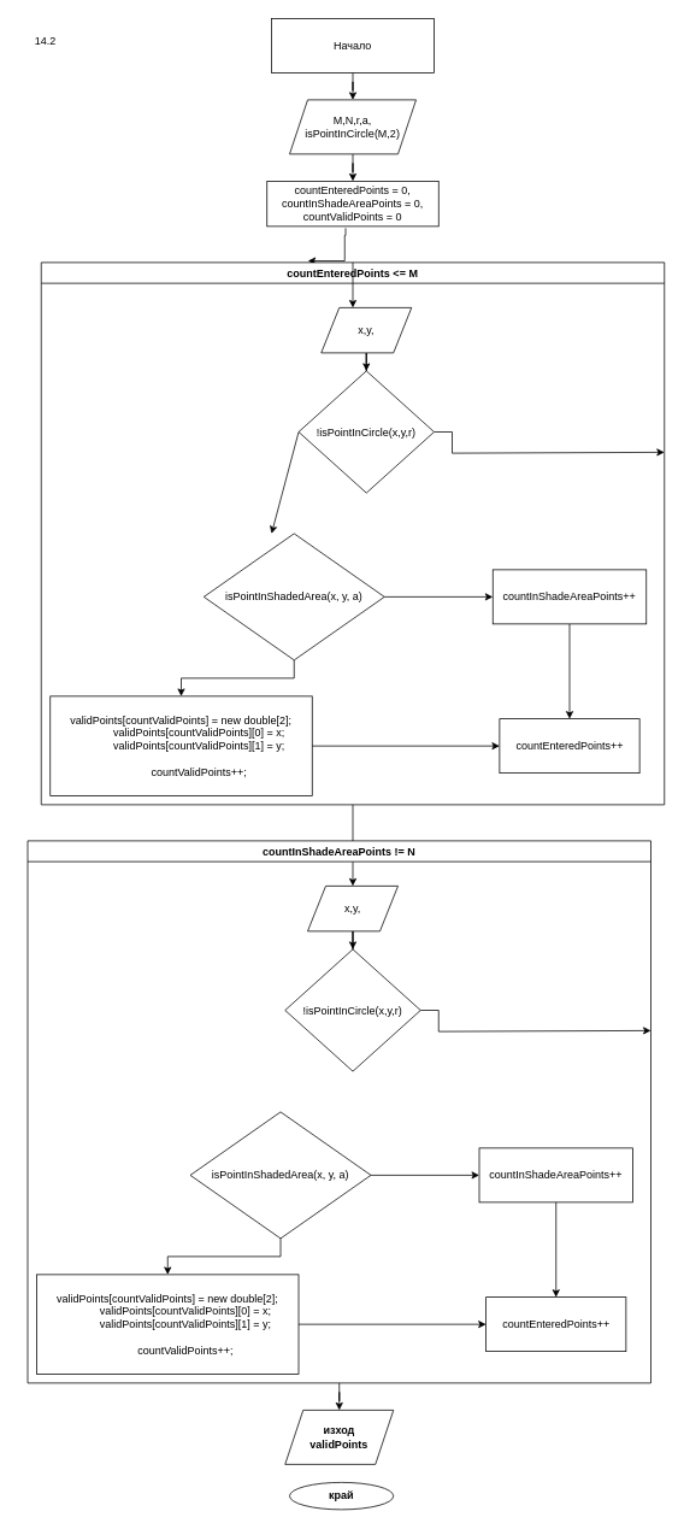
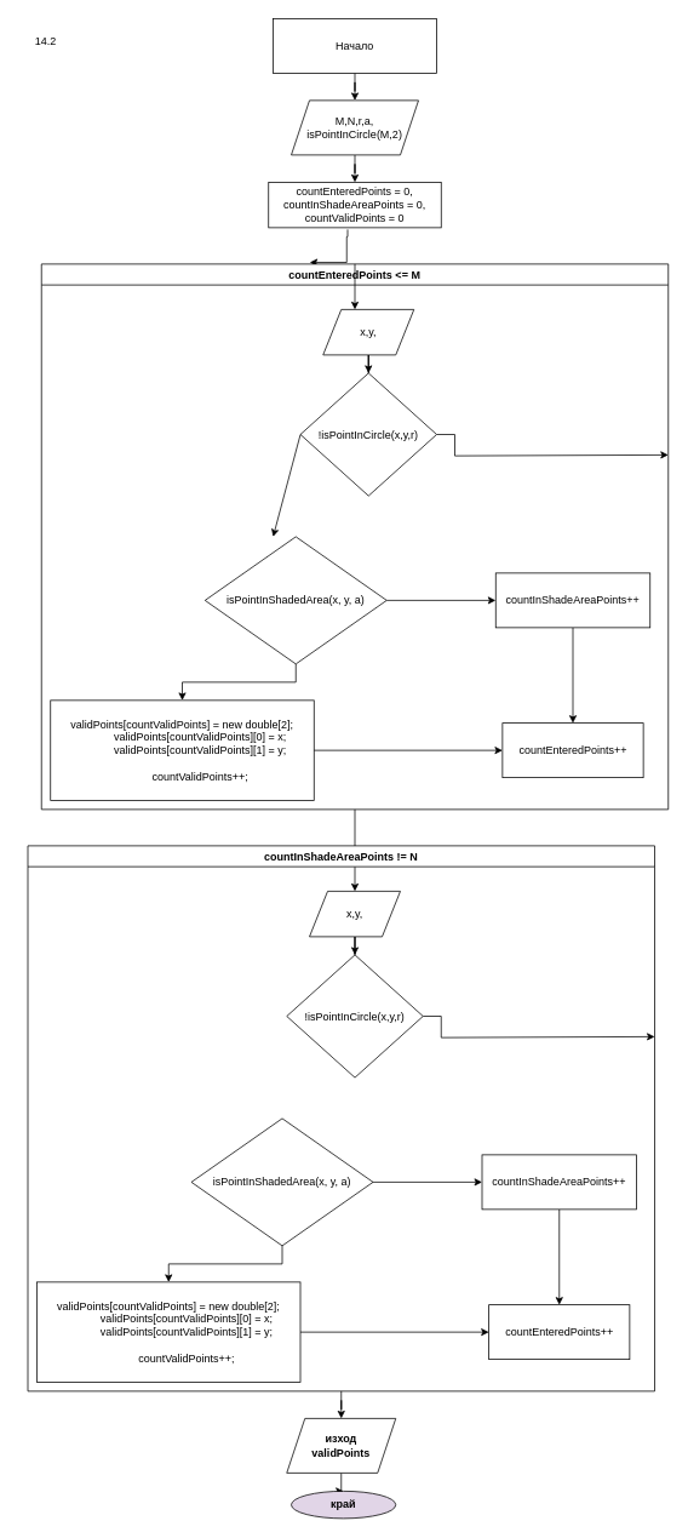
+ <mxCell id="39" value="" style="edgeStyle=orthogonalEdgeStyle;rounded=0;orthogonalLoop=1;jettySize=auto;html=1;" edge="1" parent="1" source="40" target="41"><mxGeometry relative="1" as="geometry" /></mxCell>
- <mxCell id="41" value="край" style="ellipse;whiteSpace=wrap;html=1;fontStyle=1;startSize=23;" vertex="1" parent="1"><mxGeometry x="320" y="1640" width="115" height="30" as="geometry" /></mxCell>
+ <mxCell id="41" value="край" style="ellipse;whiteSpace=wrap;html=1;fontStyle=1;startSize=23;fillColor=#e1d5e7;" vertex="1" parent="1"><mxGeometry x="320" y="1640" width="115" height="30" as="geometry" /></mxCell>
